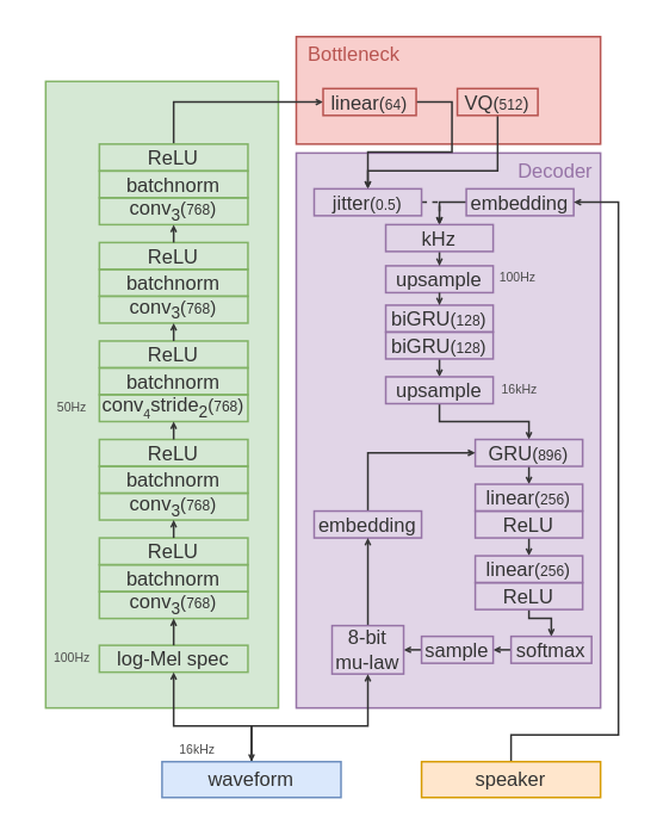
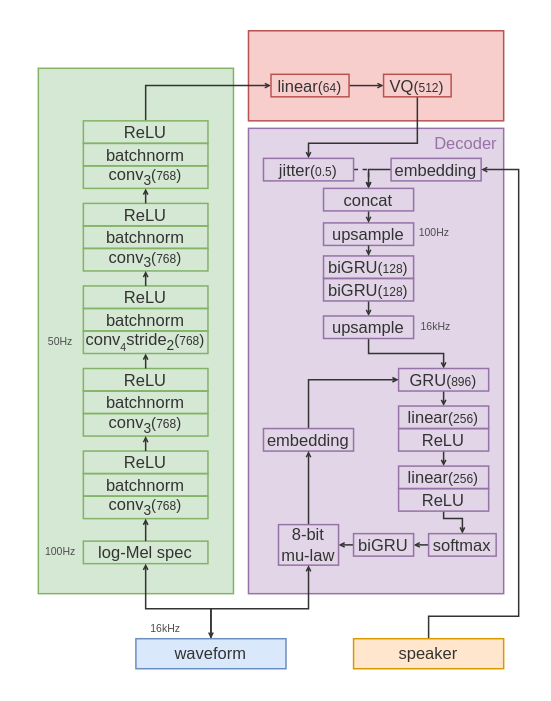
- <mxCell id="54" value="Bottleneck" style="text;html=1;strokeColor=none;fillColor=none;align=center;verticalAlign=middle;whiteSpace=wrap;rounded=0;fontSize=11;fontColor=#B85450;" parent="1" vertex="1"><mxGeometry x="170" y="20" width="55" height="20" as="geometry" /></mxCell>
- <mxCell id="22" style="edgeStyle=orthogonalEdgeStyle;rounded=0;orthogonalLoop=1;jettySize=auto;html=1;exitX=1;exitY=0.5;exitDx=0;exitDy=0;endArrow=open;endFill=0;endSize=2;strokeColor=#333333;strokeWidth=1;fontSize=11;fontColor=#333333;" parent="1" source="23" target="28" edge="1"><mxGeometry relative="1" as="geometry" /></mxCell>
+ <mxCell id="22" style="edgeStyle=orthogonalEdgeStyle;rounded=0;orthogonalLoop=1;jettySize=auto;html=1;exitX=1;exitY=0.5;exitDx=0;exitDy=0;entryX=0;entryY=0.5;entryDx=0;entryDy=0;endArrow=open;endFill=0;endSize=2;strokeColor=#333333;strokeWidth=1;fontSize=11;fontColor=#333333;" parent="1" source="23" target="25" edge="1"><mxGeometry relative="1" as="geometry" /></mxCell>
- <mxCell id="32" value="kHz" style="rounded=0;whiteSpace=wrap;html=1;fillColor=none;fontSize=11;fontColor=#333333;strokeColor=#9673A6;" parent="1" vertex="1"><mxGeometry x="215" y="125" width="60" height="15" as="geometry" /></mxCell>
+ <mxCell id="32" value="concat" style="rounded=0;whiteSpace=wrap;html=1;fillColor=none;fontSize=11;fontColor=#333333;strokeColor=#9673A6;" parent="1" vertex="1"><mxGeometry x="215" y="125" width="60" height="15" as="geometry" /></mxCell>
- <mxCell id="49" value="sample" style="rounded=0;whiteSpace=wrap;html=1;fillColor=none;fontSize=11;fontColor=#333333;strokeColor=#9673A6;" parent="1" vertex="1"><mxGeometry x="235" y="355" width="40" height="15" as="geometry" /></mxCell>
+ <mxCell id="49" value="biGRU" style="rounded=0;whiteSpace=wrap;html=1;fillColor=none;fontSize=11;fontColor=#333333;strokeColor=#9673A6;" parent="1" vertex="1"><mxGeometry x="235" y="355" width="40" height="15" as="geometry" /></mxCell>
